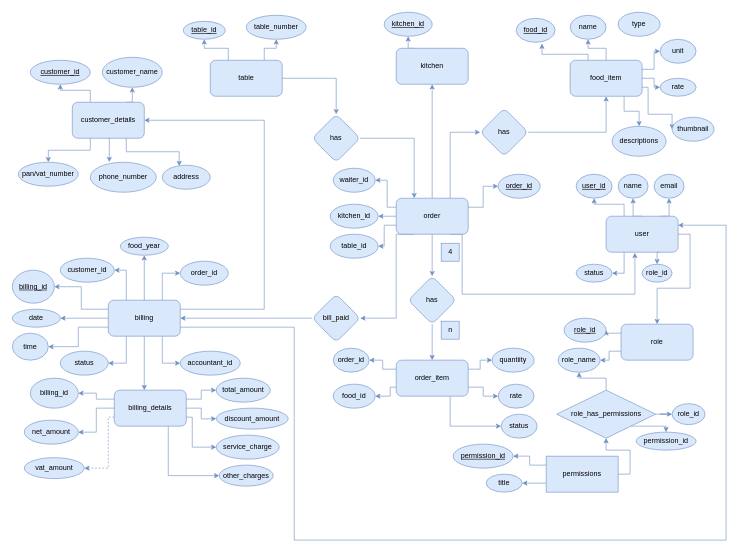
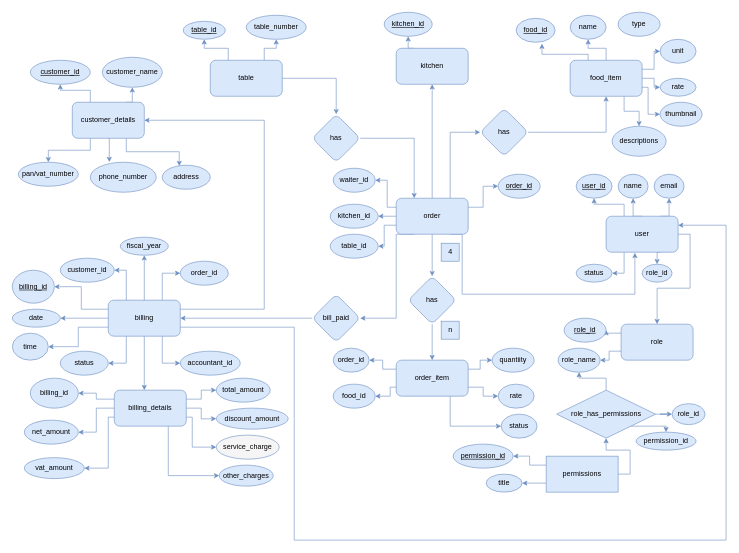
- <mxCell id="119" value="thumbnail" style="ellipse;whiteSpace=wrap;html=1;fillColor=#dae8fc;strokeColor=#6C8EBF;fontColor=#000000;" parent="1" vertex="1"><mxGeometry x="1120" y="195" width="70" height="40" as="geometry" /></mxCell>
+ <mxCell id="119" value="thumbnail" style="ellipse;whiteSpace=wrap;html=1;fillColor=#dae8fc;strokeColor=#6C8EBF;fontColor=#000000;" parent="1" vertex="1"><mxGeometry x="1100" y="170" width="70" height="40" as="geometry" /></mxCell>
- <mxCell id="97" value="food_year" style="ellipse;whiteSpace=wrap;html=1;fillColor=#dae8fc;strokeColor=#6C8EBF;fontColor=#000000;" parent="1" vertex="1"><mxGeometry x="200" y="395" width="80" height="30" as="geometry" /></mxCell>
+ <mxCell id="97" value="fiscal_year" style="ellipse;whiteSpace=wrap;html=1;fillColor=#dae8fc;strokeColor=#6C8EBF;fontColor=#000000;" parent="1" vertex="1"><mxGeometry x="200" y="395" width="80" height="30" as="geometry" /></mxCell>
- <mxCell id="83" value="service_charge" style="ellipse;whiteSpace=wrap;html=1;fillColor=#dae8fc;strokeColor=#6C8EBF;fontColor=#000000;" parent="1" vertex="1"><mxGeometry x="360" y="725" width="105" height="40" as="geometry" /></mxCell>
+ <mxCell id="83" value="service_charge" style="ellipse;whiteSpace=wrap;html=1;fillColor=#f5f5f5;strokeColor=#6C8EBF;fontColor=#000000;" parent="1" vertex="1"><mxGeometry x="360" y="725" width="105" height="40" as="geometry" /></mxCell>
- <mxCell id="91" style="edgeStyle=orthogonalEdgeStyle;rounded=0;orthogonalLoop=1;jettySize=auto;html=1;exitX=0;exitY=0.75;exitDx=0;exitDy=0;entryX=1;entryY=0.5;entryDx=0;entryDy=0;fillColor=#dae8fc;strokeColor=#6C8EBF;fontColor=#000000;dashed=1;" parent="1" source="96" target="84" edge="1"><mxGeometry relative="1" as="geometry"><Array as="points"><mxPoint x="180" y="695" /><mxPoint x="180" y="780" /></Array></mxGeometry></mxCell>
+ <mxCell id="91" style="edgeStyle=orthogonalEdgeStyle;rounded=0;orthogonalLoop=1;jettySize=auto;html=1;exitX=0;exitY=0.75;exitDx=0;exitDy=0;entryX=1;entryY=0.5;entryDx=0;entryDy=0;fillColor=#dae8fc;strokeColor=#6C8EBF;fontColor=#000000;" parent="1" source="96" target="84" edge="1"><mxGeometry relative="1" as="geometry"><Array as="points"><mxPoint x="180" y="695" /><mxPoint x="180" y="780" /></Array></mxGeometry></mxCell>
